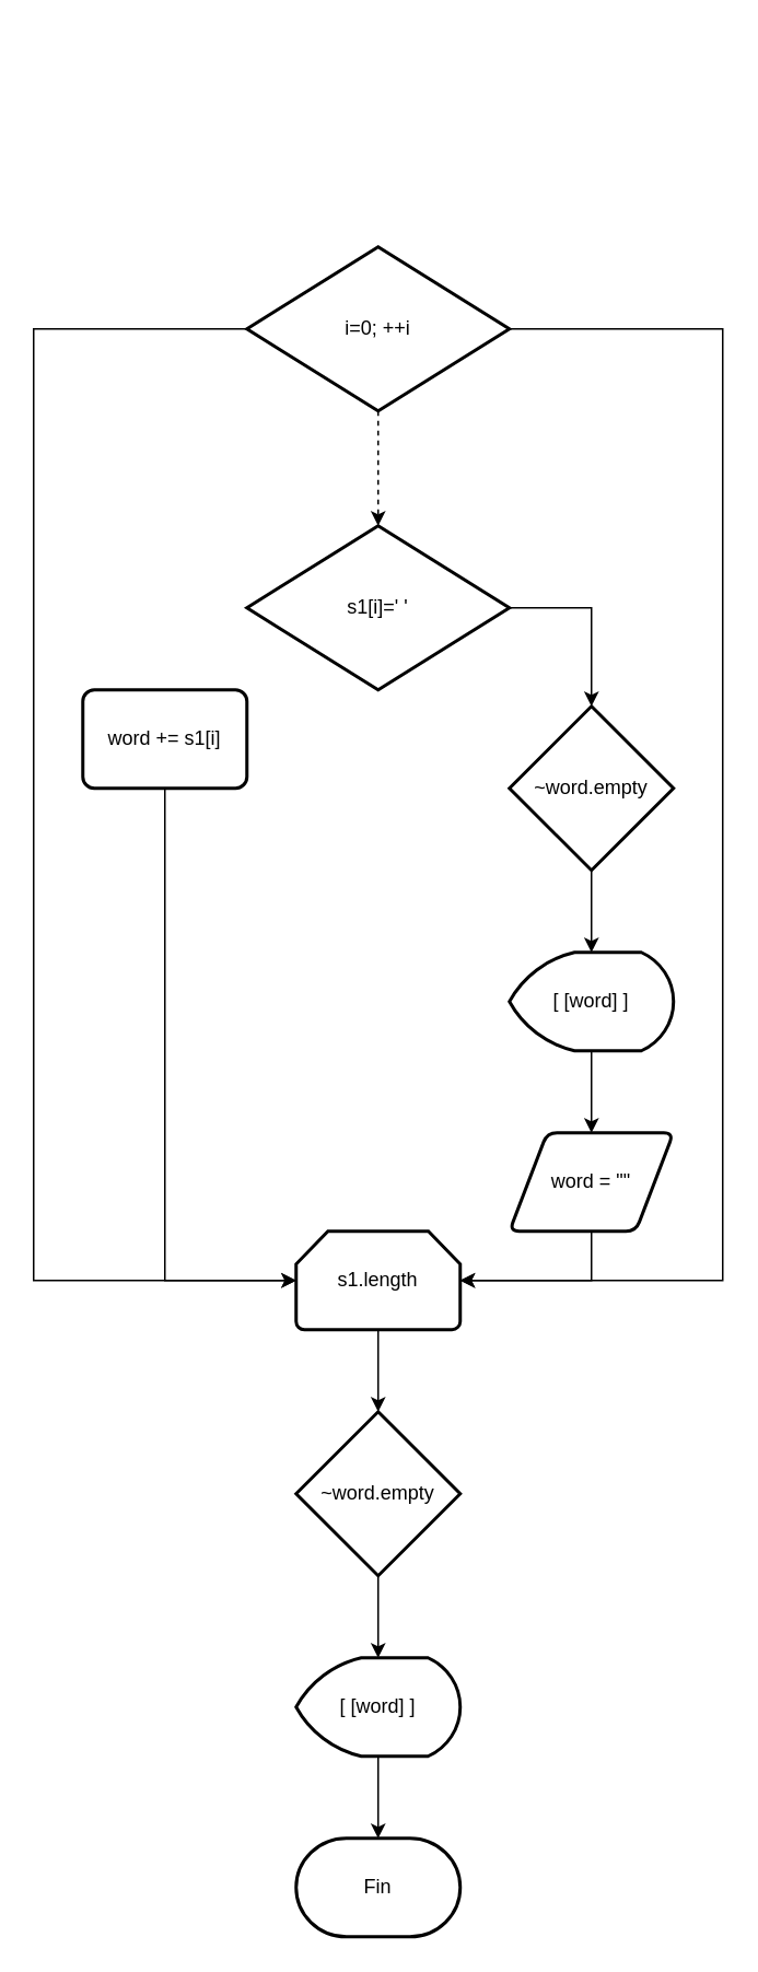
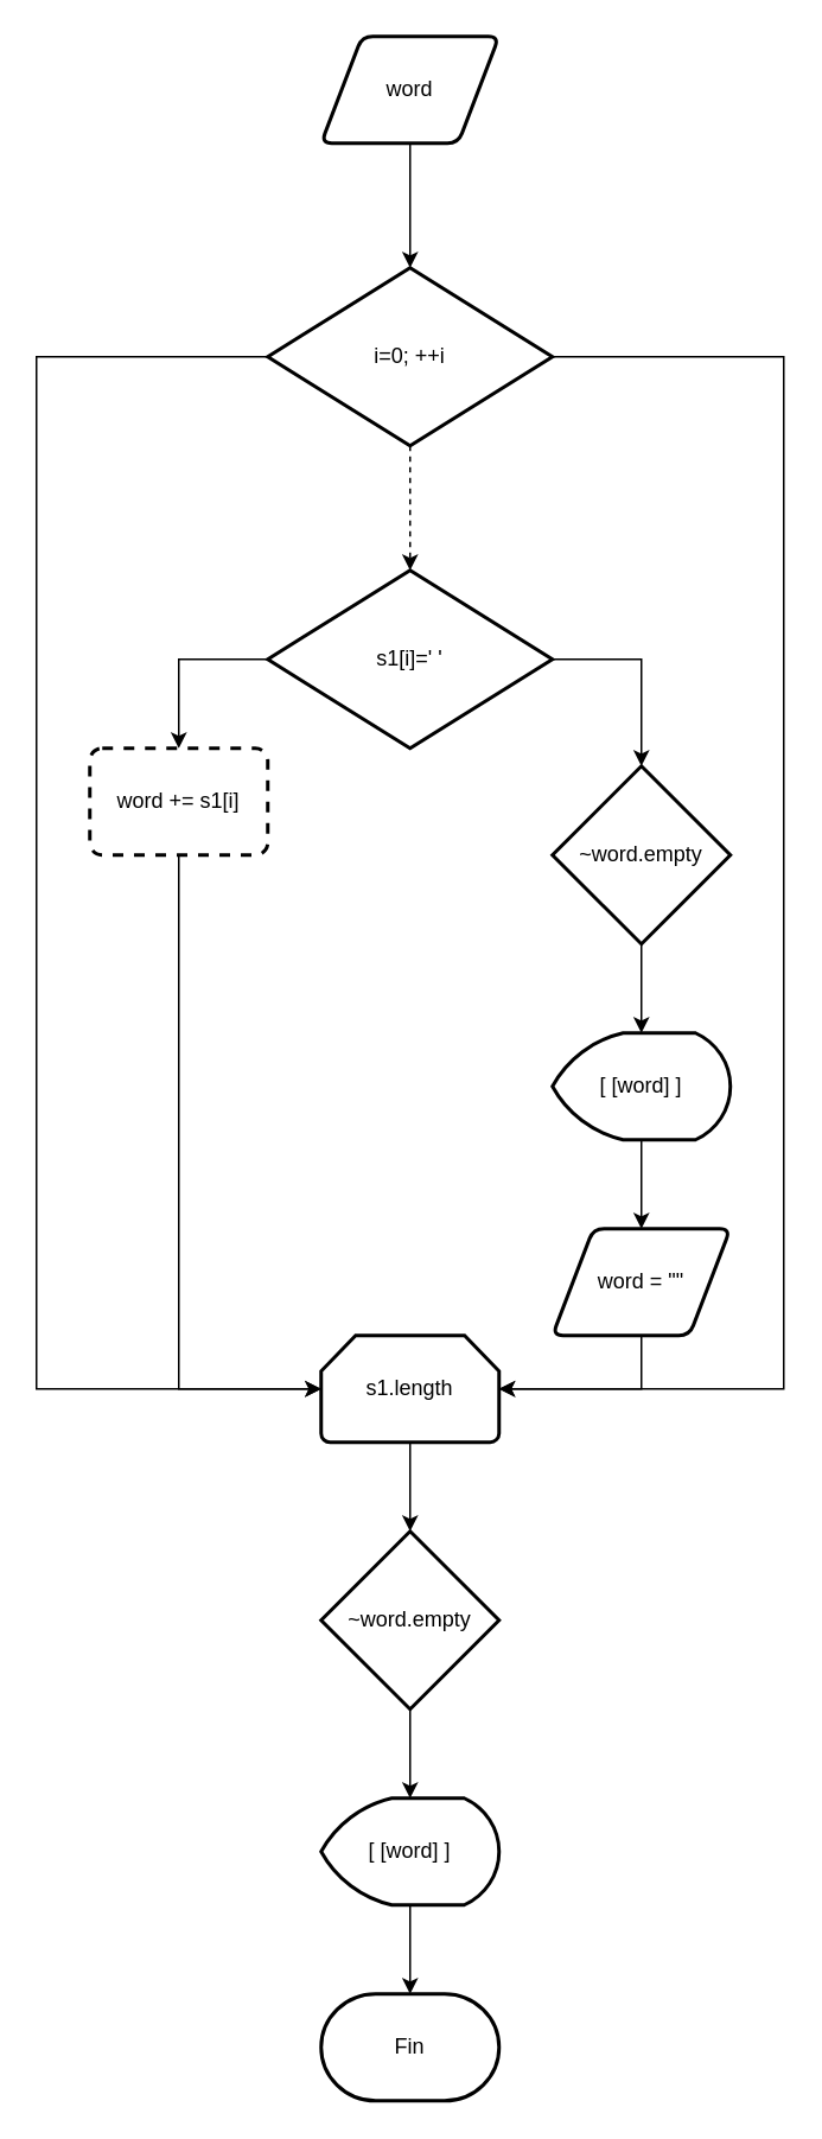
+ <mxCell id="3" value="word" style="shape=parallelogram;html=1;strokeWidth=2;perimeter=parallelogramPerimeter;whiteSpace=wrap;rounded=1;arcSize=12;size=0.23;" vertex="1" parent="1"><mxGeometry x="180" y="20" width="100" height="60" as="geometry" /></mxCell>
+ <mxCell id="2" value="" style="edgeStyle=orthogonalEdgeStyle;rounded=0;orthogonalLoop=1;jettySize=auto;html=1;" edge="1" parent="1" source="3" target="7"><mxGeometry relative="1" as="geometry" /></mxCell>
+ <mxCell id="8" style="edgeStyle=orthogonalEdgeStyle;rounded=0;orthogonalLoop=1;jettySize=auto;html=1;entryX=0.5;entryY=0;entryDx=0;entryDy=0;" edge="1" parent="1" source="9" target="10"><mxGeometry relative="1" as="geometry"><Array as="points"><mxPoint x="100" y="370" /></Array></mxGeometry></mxCell>
- <mxCell id="10" value="word += s1[i]" style="rounded=1;whiteSpace=wrap;html=1;absoluteArcSize=1;arcSize=14;strokeWidth=2;" vertex="1" parent="1"><mxGeometry x="50" y="420" width="100" height="60" as="geometry" /></mxCell>
+ <mxCell id="10" value="word += s1[i]" style="rounded=1;whiteSpace=wrap;html=1;absoluteArcSize=1;arcSize=14;strokeWidth=2;dashed=1;" vertex="1" parent="1"><mxGeometry x="50" y="420" width="100" height="60" as="geometry" /></mxCell>
